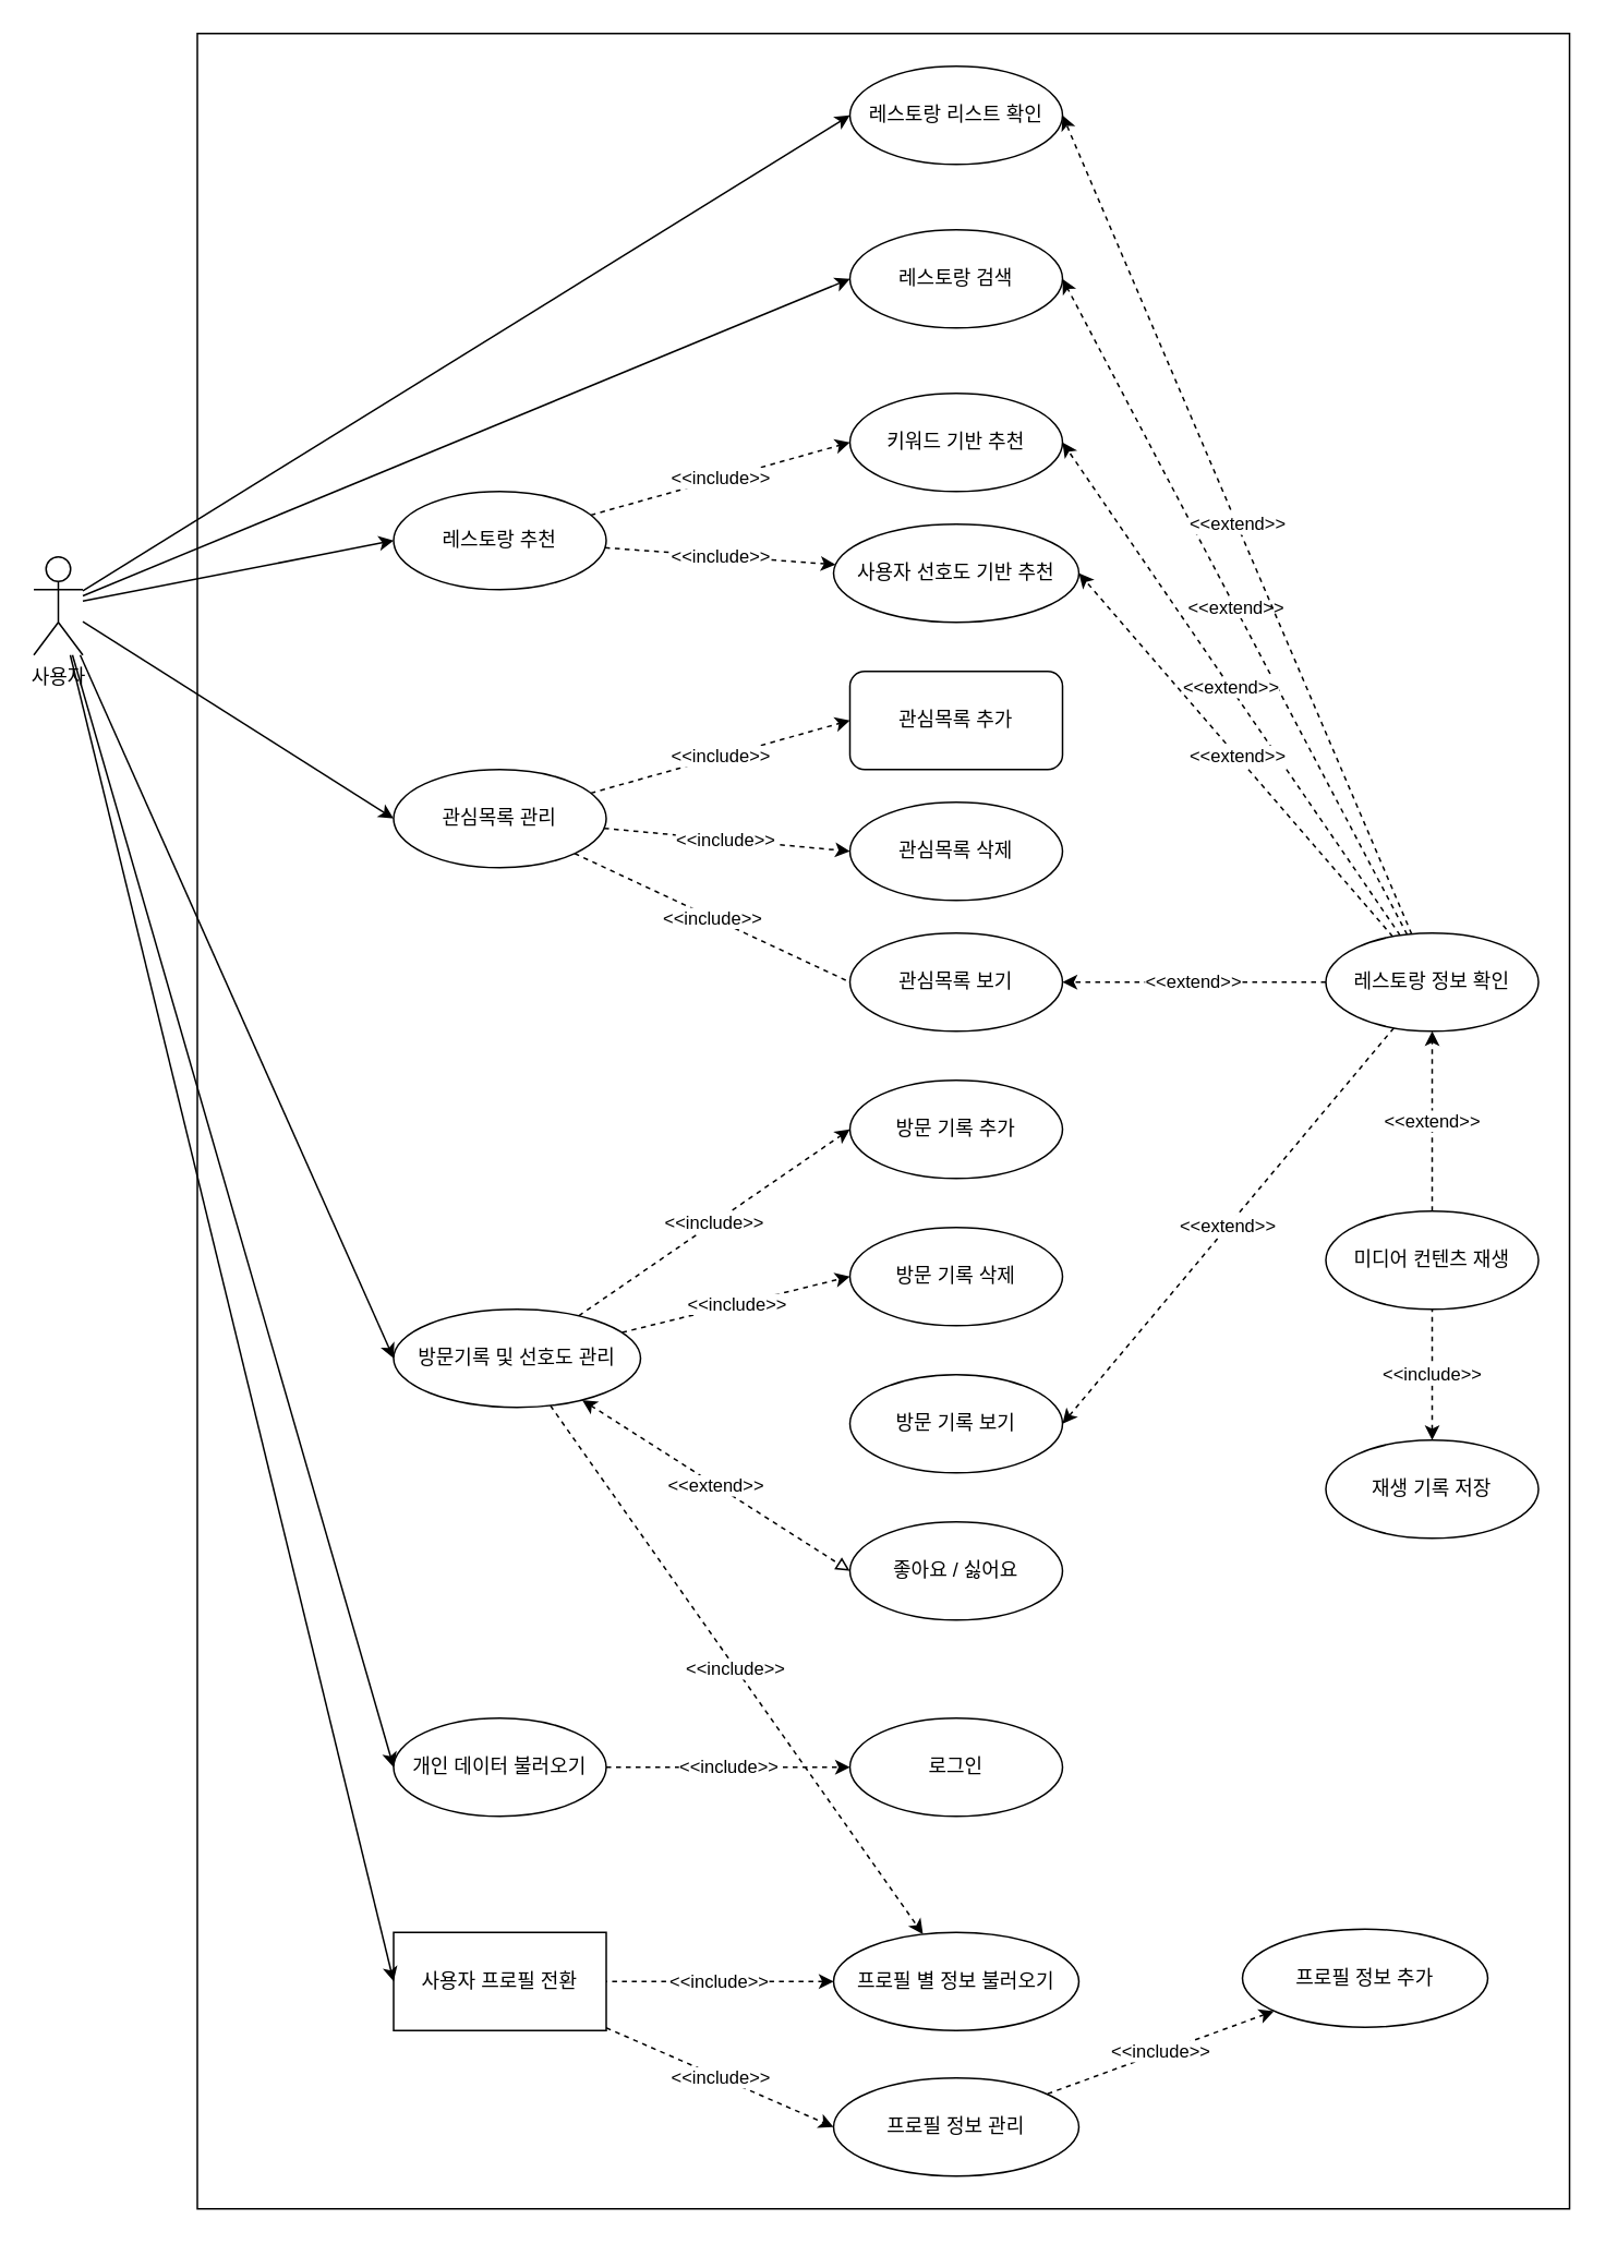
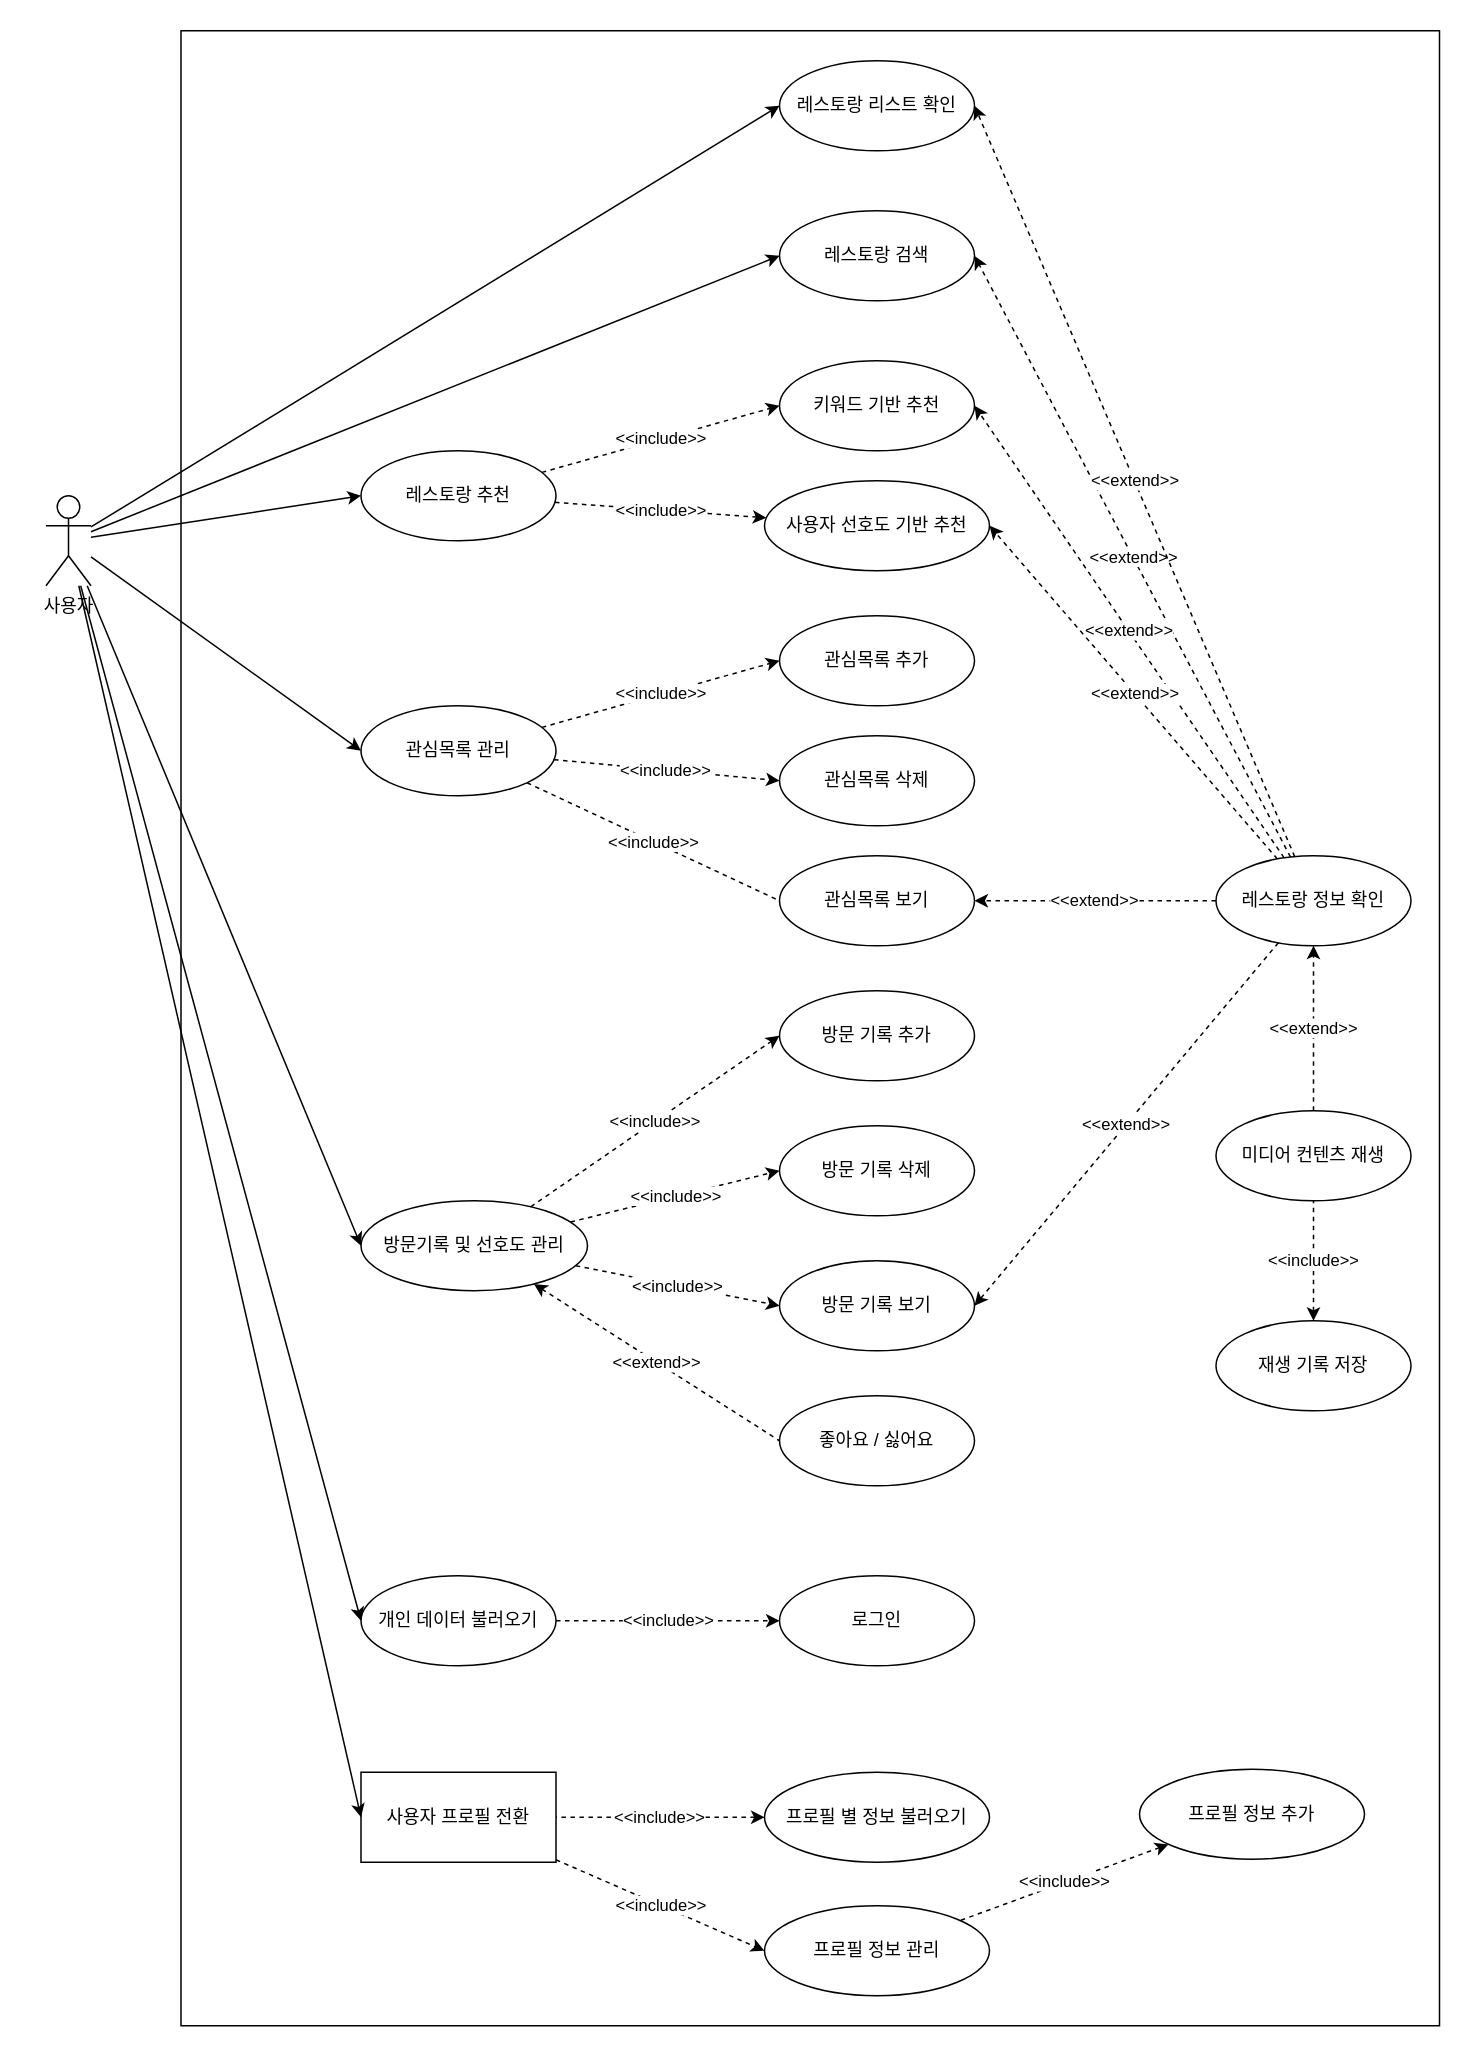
- <mxCell id="46" value="사용자" style="shape=umlActor;verticalLabelPosition=bottom;verticalAlign=top;html=1;outlineConnect=0;" vertex="1" parent="1"><mxGeometry x="20" y="340" width="30" height="60" as="geometry" /></mxCell>
+ <mxCell id="46" value="사용자" style="shape=umlActor;verticalLabelPosition=bottom;verticalAlign=top;html=1;outlineConnect=0;" vertex="1" parent="1"><mxGeometry x="30" y="330" width="30" height="60" as="geometry" /></mxCell>
- <mxCell id="26" value="관심목록 추가" style="whiteSpace=wrap;html=1;rounded=1;" vertex="1" parent="1"><mxGeometry x="519" y="410" width="130" height="60" as="geometry" /></mxCell>
+ <mxCell id="26" value="관심목록 추가" style="ellipse;whiteSpace=wrap;html=1;" vertex="1" parent="1"><mxGeometry x="519" y="410" width="130" height="60" as="geometry" /></mxCell>
- <mxCell id="21" value="&amp;lt;&amp;lt;extend&amp;gt;&amp;gt;" style="rounded=0;orthogonalLoop=1;jettySize=auto;html=1;entryX=0;entryY=0.5;entryDx=0;entryDy=0;dashed=1;startArrow=classic;startFill=1;endArrow=block;endFill=0;" edge="1" parent="1" source="22" target="36"><mxGeometry relative="1" as="geometry" /></mxCell>
+ <mxCell id="21" value="&amp;lt;&amp;lt;extend&amp;gt;&amp;gt;" style="rounded=0;orthogonalLoop=1;jettySize=auto;html=1;entryX=0;entryY=0.5;entryDx=0;entryDy=0;dashed=1;startArrow=classic;startFill=1;endArrow=none;endFill=0;" edge="1" parent="1" source="22" target="36"><mxGeometry relative="1" as="geometry" /></mxCell>
- <mxCell id="20" value="&amp;lt;&amp;lt;include&amp;gt;&amp;gt;" style="rounded=0;orthogonalLoop=1;jettySize=auto;html=1;dashed=1;" edge="1" parent="1" source="22" target="53"><mxGeometry x="-0.004" relative="1" as="geometry"><mxPoint as="offset" /></mxGeometry></mxCell>
+ <mxCell id="20" value="&amp;lt;&amp;lt;include&amp;gt;&amp;gt;" style="rounded=0;orthogonalLoop=1;jettySize=auto;html=1;entryX=0;entryY=0.5;entryDx=0;entryDy=0;dashed=1;" edge="1" parent="1" source="22" target="35"><mxGeometry x="-0.004" relative="1" as="geometry"><mxPoint as="offset" /></mxGeometry></mxCell>
